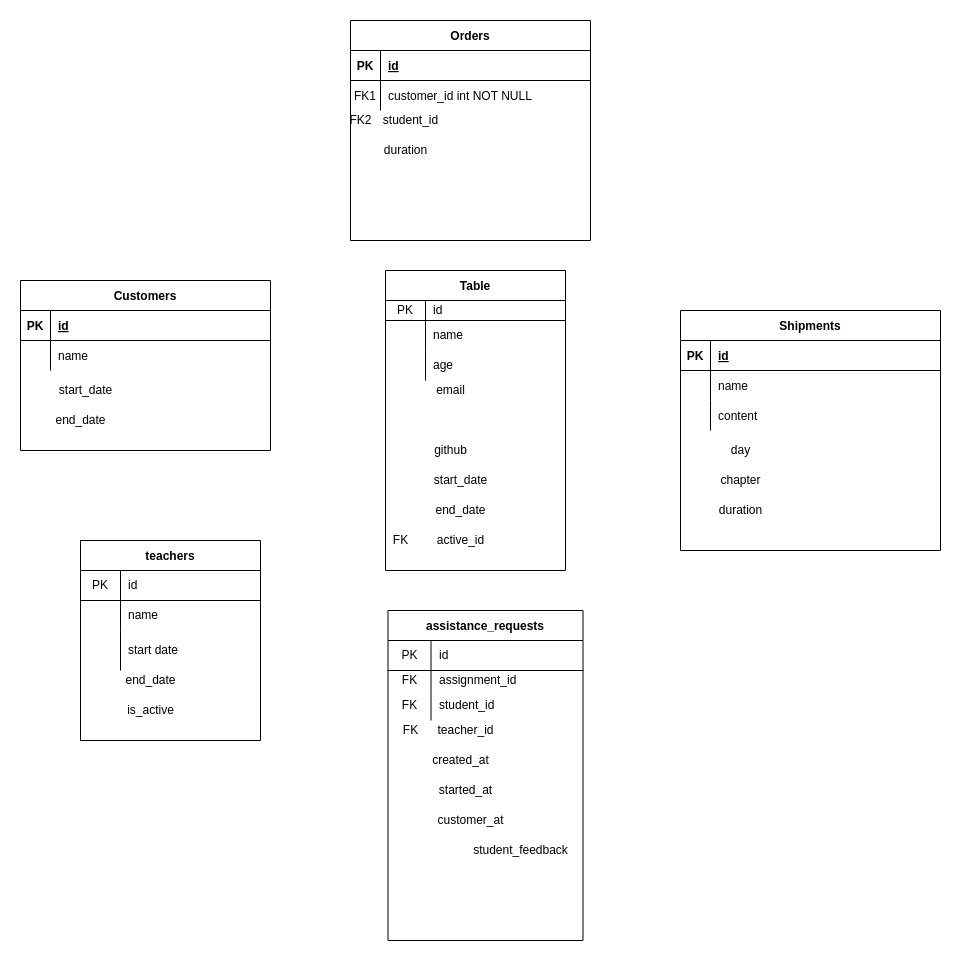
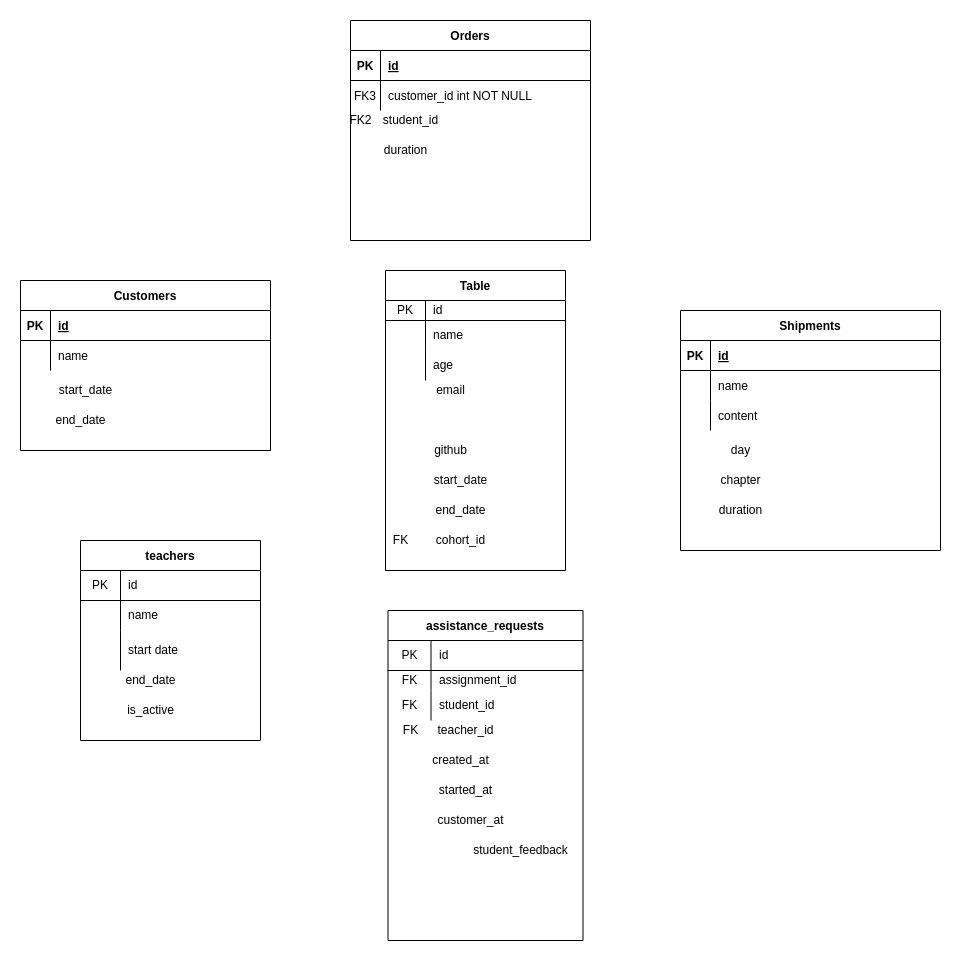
- <mxCell id="7" value="FK1" style="shape=partialRectangle;overflow=hidden;connectable=0;fillColor=none;top=0;left=0;bottom=0;right=0;" parent="6" vertex="1"><mxGeometry width="30" height="30" as="geometry" /></mxCell>
+ <mxCell id="7" value="FK3" style="shape=partialRectangle;overflow=hidden;connectable=0;fillColor=none;top=0;left=0;bottom=0;right=0;" parent="6" vertex="1"><mxGeometry width="30" height="30" as="geometry" /></mxCell>
- <mxCell id="55" value="active_id" style="text;html=1;align=center;verticalAlign=middle;resizable=0;points=[];autosize=1;strokeColor=none;fontSize=12;" vertex="1" parent="1"><mxGeometry x="430" y="530" width="60" height="20" as="geometry" /></mxCell>
+ <mxCell id="55" value="cohort_id" style="text;html=1;align=center;verticalAlign=middle;resizable=0;points=[];autosize=1;strokeColor=none;fontSize=12;" vertex="1" parent="1"><mxGeometry x="430" y="530" width="60" height="20" as="geometry" /></mxCell>
